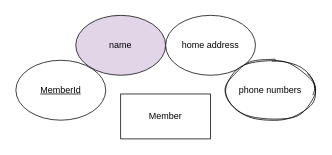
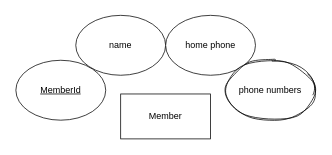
- <mxCell id="4" value="name" style="ellipse;whiteSpace=wrap;html=1;fillColor=#e1d5e7;" vertex="1" parent="1"><mxGeometry x="100" y="20" width="120" height="80" as="geometry" /></mxCell>
+ <mxCell id="4" value="name" style="ellipse;whiteSpace=wrap;html=1;" vertex="1" parent="1"><mxGeometry x="100" y="20" width="120" height="80" as="geometry" /></mxCell>
- <mxCell id="5" value="home address" style="ellipse;whiteSpace=wrap;html=1;" vertex="1" parent="1"><mxGeometry x="220" y="20" width="120" height="80" as="geometry" /></mxCell>
+ <mxCell id="5" value="home phone" style="ellipse;whiteSpace=wrap;html=1;" vertex="1" parent="1"><mxGeometry x="220" y="20" width="120" height="80" as="geometry" /></mxCell>
